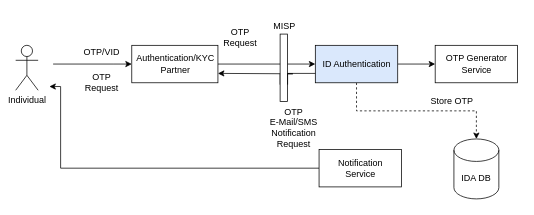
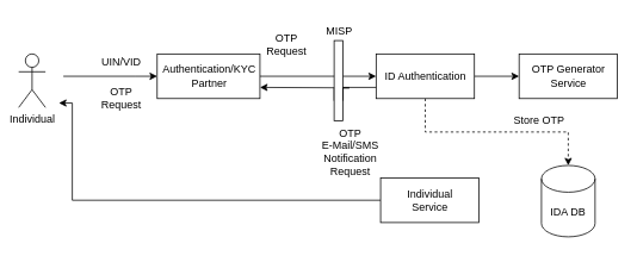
- <mxCell id="14" value="OTP/VID" style="text;html=1;strokeColor=none;fillColor=none;align=center;verticalAlign=middle;whiteSpace=wrap;rounded=0;" parent="1" vertex="1"><mxGeometry x="105" y="55" width="60" height="30" as="geometry" /></mxCell>
+ <mxCell id="14" value="UIN/VID" style="text;html=1;strokeColor=none;fillColor=none;align=center;verticalAlign=middle;whiteSpace=wrap;rounded=0;" parent="1" vertex="1"><mxGeometry x="105" y="55" width="60" height="30" as="geometry" /></mxCell>
- <mxCell id="9" value="ID Authentication" style="html=1;fillColor=#dae8fc;" parent="1" vertex="1"><mxGeometry x="420" y="60" width="110" height="50" as="geometry" /></mxCell>
+ <mxCell id="9" value="ID Authentication" style="html=1;" parent="1" vertex="1"><mxGeometry x="420" y="60" width="110" height="50" as="geometry" /></mxCell>
- <mxCell id="13" value="Notification&lt;br&gt;Service" style="html=1;" parent="1" vertex="1"><mxGeometry x="425" y="199" width="110" height="50" as="geometry" /></mxCell>
+ <mxCell id="13" value="Individual&lt;br&gt;Service" style="html=1;" parent="1" vertex="1"><mxGeometry x="425" y="199" width="110" height="50" as="geometry" /></mxCell>
